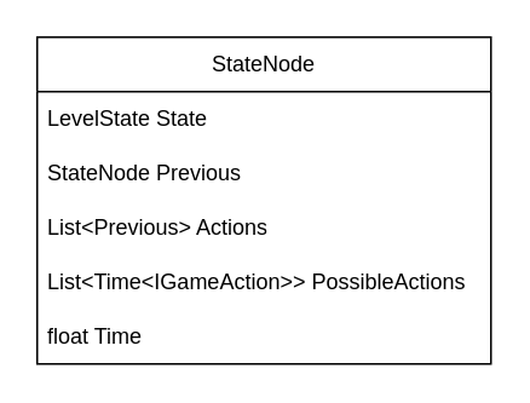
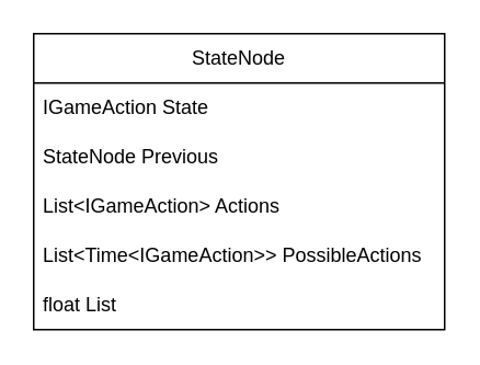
- <mxCell id="3" value="LevelState State" style="text;strokeColor=none;fillColor=none;align=left;verticalAlign=middle;spacingLeft=4;spacingRight=4;overflow=hidden;points=[[0,0.5],[1,0.5]];portConstraint=eastwest;rotatable=0;whiteSpace=wrap;html=1;" vertex="1" parent="2"><mxGeometry y="30" width="250" height="30" as="geometry" /></mxCell>
+ <mxCell id="3" value="IGameAction State" style="text;strokeColor=none;fillColor=none;align=left;verticalAlign=middle;spacingLeft=4;spacingRight=4;overflow=hidden;points=[[0,0.5],[1,0.5]];portConstraint=eastwest;rotatable=0;whiteSpace=wrap;html=1;" vertex="1" parent="2"><mxGeometry y="30" width="250" height="30" as="geometry" /></mxCell>
- <mxCell id="5" value="List&amp;lt;Previous&amp;gt; Actions" style="text;strokeColor=none;fillColor=none;align=left;verticalAlign=middle;spacingLeft=4;spacingRight=4;overflow=hidden;points=[[0,0.5],[1,0.5]];portConstraint=eastwest;rotatable=0;whiteSpace=wrap;html=1;" vertex="1" parent="2"><mxGeometry y="90" width="250" height="30" as="geometry" /></mxCell>
+ <mxCell id="5" value="List&amp;lt;IGameAction&amp;gt; Actions" style="text;strokeColor=none;fillColor=none;align=left;verticalAlign=middle;spacingLeft=4;spacingRight=4;overflow=hidden;points=[[0,0.5],[1,0.5]];portConstraint=eastwest;rotatable=0;whiteSpace=wrap;html=1;" vertex="1" parent="2"><mxGeometry y="90" width="250" height="30" as="geometry" /></mxCell>
- <mxCell id="7" value="float Time" style="text;strokeColor=none;fillColor=none;align=left;verticalAlign=middle;spacingLeft=4;spacingRight=4;overflow=hidden;points=[[0,0.5],[1,0.5]];portConstraint=eastwest;rotatable=0;whiteSpace=wrap;html=1;" vertex="1" parent="2"><mxGeometry y="150" width="250" height="30" as="geometry" /></mxCell>
+ <mxCell id="7" value="float List" style="text;strokeColor=none;fillColor=none;align=left;verticalAlign=middle;spacingLeft=4;spacingRight=4;overflow=hidden;points=[[0,0.5],[1,0.5]];portConstraint=eastwest;rotatable=0;whiteSpace=wrap;html=1;" vertex="1" parent="2"><mxGeometry y="150" width="250" height="30" as="geometry" /></mxCell>
